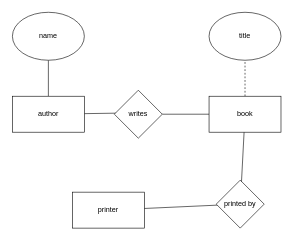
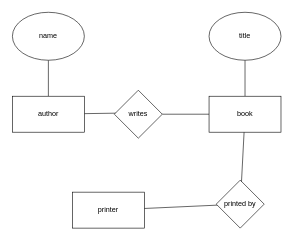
- <mxCell id="5" style="edgeStyle=none;html=1;endArrow=none;endFill=0;dashed=1;" edge="1" parent="1" source="8" target="11"><mxGeometry relative="1" as="geometry" /></mxCell>
+ <mxCell id="5" style="edgeStyle=none;html=1;endArrow=none;endFill=0;" edge="1" parent="1" source="8" target="11"><mxGeometry relative="1" as="geometry" /></mxCell>
